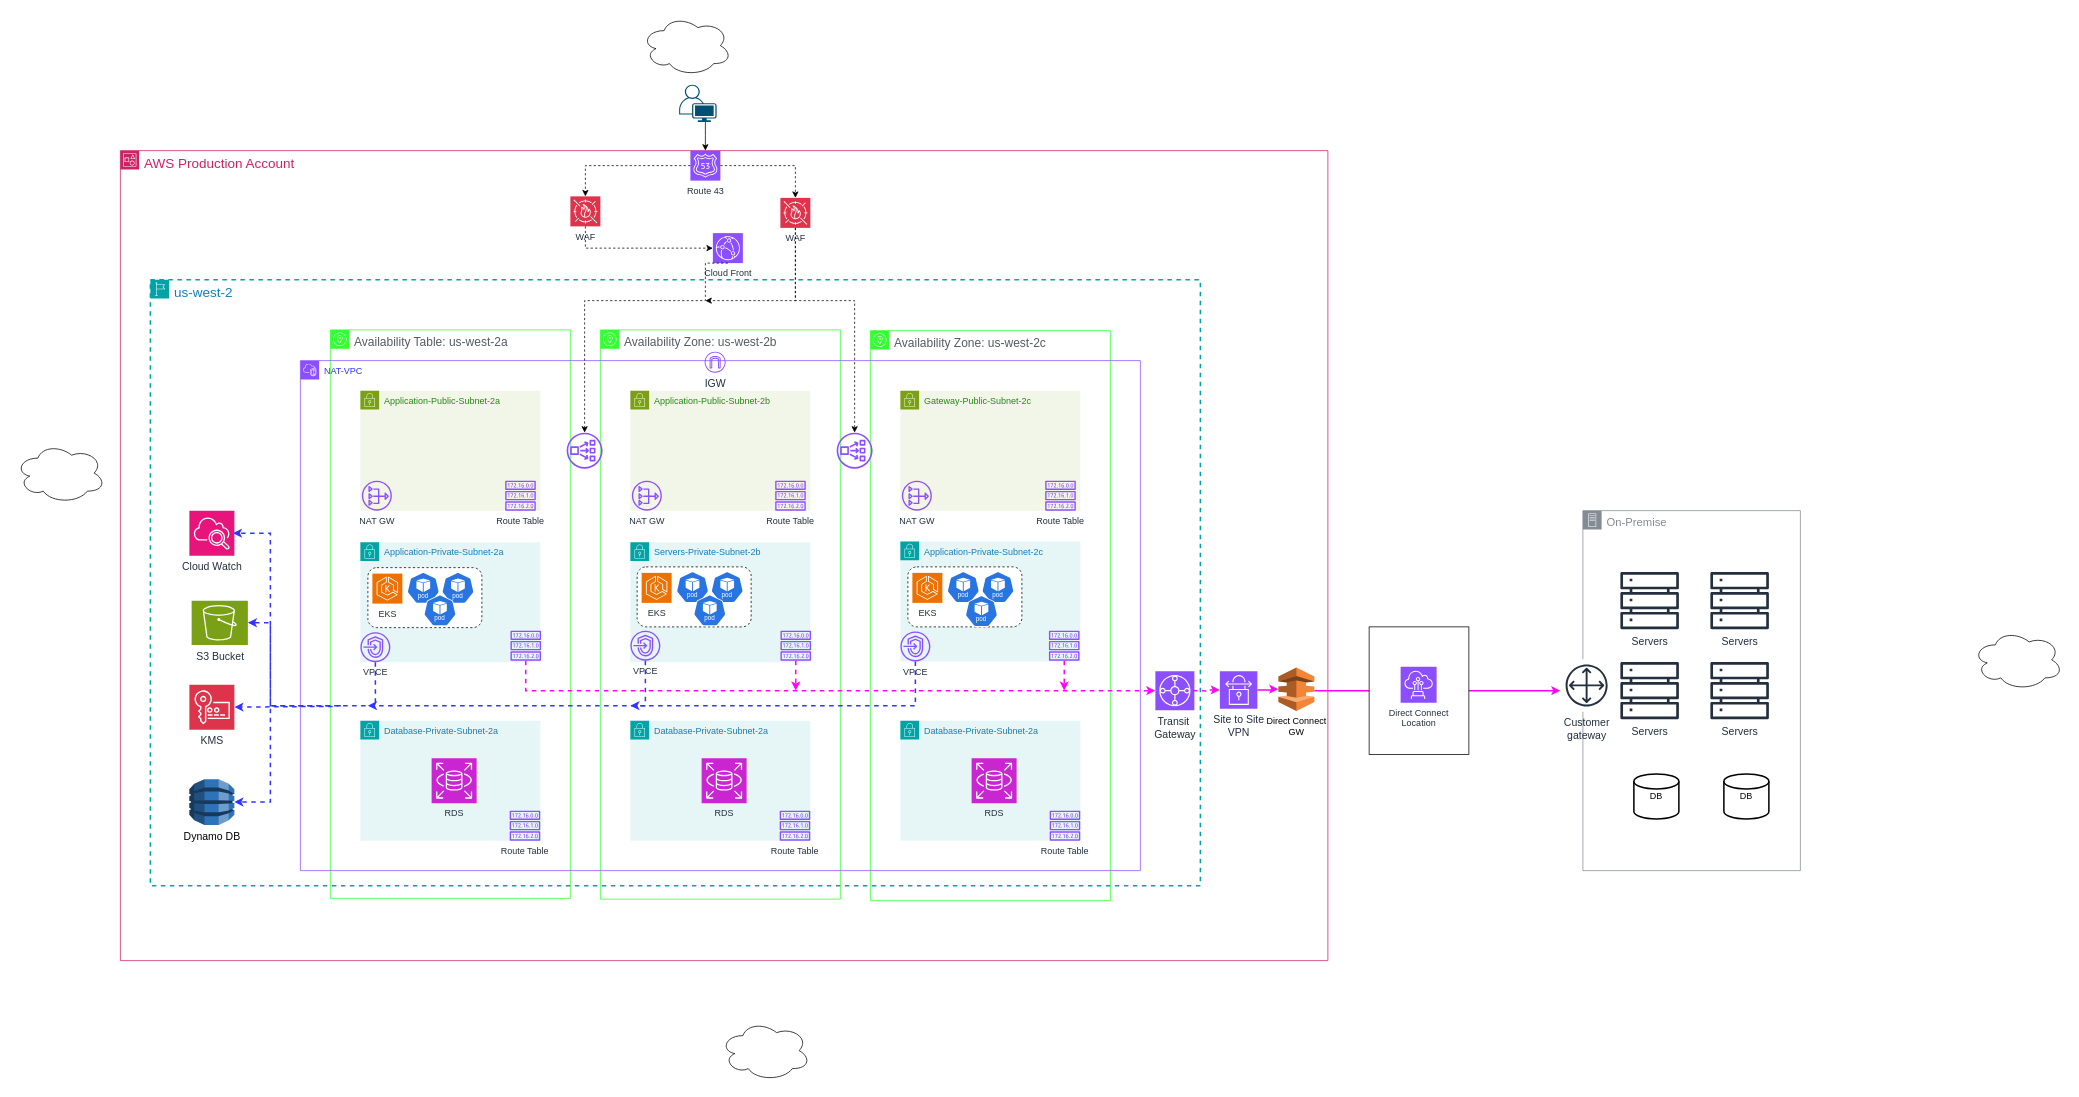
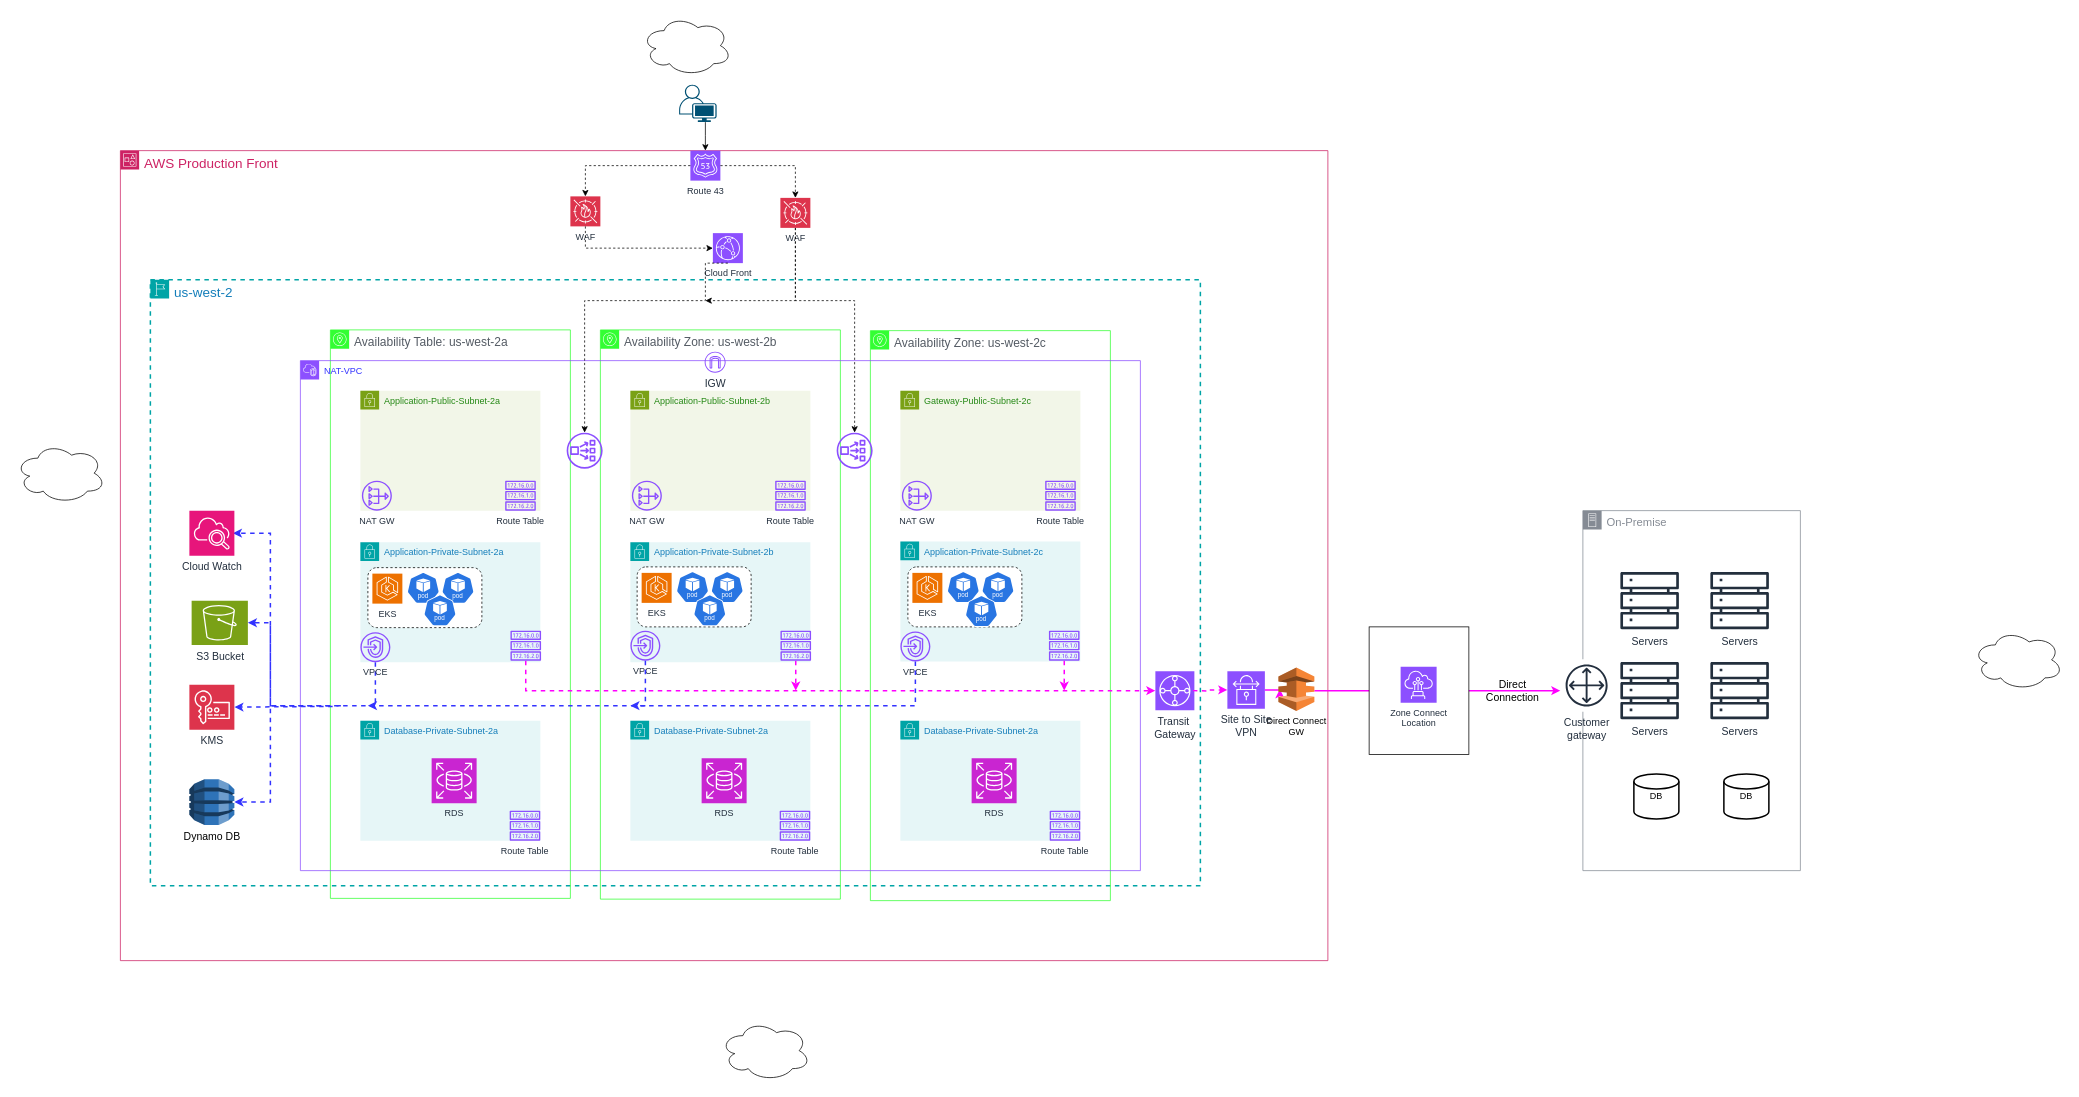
- <mxCell id="2" value="&lt;font style=&quot;font-size: 18px;&quot;&gt;AWS Production Account&lt;/font&gt;" style="points=[[0,0],[0.25,0],[0.5,0],[0.75,0],[1,0],[1,0.25],[1,0.5],[1,0.75],[1,1],[0.75,1],[0.5,1],[0.25,1],[0,1],[0,0.75],[0,0.5],[0,0.25]];outlineConnect=0;gradientColor=none;html=1;whiteSpace=wrap;fontSize=12;fontStyle=0;container=1;pointerEvents=0;collapsible=0;recursiveResize=0;shape=mxgraph.aws4.group;grIcon=mxgraph.aws4.group_account;strokeColor=#CD2264;fillColor=none;verticalAlign=top;align=left;spacingLeft=30;fontColor=#CD2264;dashed=0;" parent="1" vertex="1"><mxGeometry x="160" y="200" width="1610" height="1080" as="geometry" /></mxCell>
+ <mxCell id="2" value="&lt;font style=&quot;font-size: 18px;&quot;&gt;AWS Production Front&lt;/font&gt;" style="points=[[0,0],[0.25,0],[0.5,0],[0.75,0],[1,0],[1,0.25],[1,0.5],[1,0.75],[1,1],[0.75,1],[0.5,1],[0.25,1],[0,1],[0,0.75],[0,0.5],[0,0.25]];outlineConnect=0;gradientColor=none;html=1;whiteSpace=wrap;fontSize=12;fontStyle=0;container=1;pointerEvents=0;collapsible=0;recursiveResize=0;shape=mxgraph.aws4.group;grIcon=mxgraph.aws4.group_account;strokeColor=#CD2264;fillColor=none;verticalAlign=top;align=left;spacingLeft=30;fontColor=#CD2264;dashed=0;" parent="1" vertex="1"><mxGeometry x="160" y="200" width="1610" height="1080" as="geometry" /></mxCell>
- <mxCell id="28" value="Servers-Private-Subnet-2b" style="points=[[0,0],[0.25,0],[0.5,0],[0.75,0],[1,0],[1,0.25],[1,0.5],[1,0.75],[1,1],[0.75,1],[0.5,1],[0.25,1],[0,1],[0,0.75],[0,0.5],[0,0.25]];outlineConnect=0;gradientColor=none;html=1;whiteSpace=wrap;fontSize=12;fontStyle=0;container=1;pointerEvents=0;collapsible=0;recursiveResize=0;shape=mxgraph.aws4.group;grIcon=mxgraph.aws4.group_security_group;grStroke=0;strokeColor=#00A4A6;fillColor=#E6F6F7;verticalAlign=top;align=left;spacingLeft=30;fontColor=#147EBA;dashed=0;" parent="21" vertex="1"><mxGeometry x="440" y="242" width="240" height="160" as="geometry" /></mxCell>
+ <mxCell id="28" value="Application-Private-Subnet-2b" style="points=[[0,0],[0.25,0],[0.5,0],[0.75,0],[1,0],[1,0.25],[1,0.5],[1,0.75],[1,1],[0.75,1],[0.5,1],[0.25,1],[0,1],[0,0.75],[0,0.5],[0,0.25]];outlineConnect=0;gradientColor=none;html=1;whiteSpace=wrap;fontSize=12;fontStyle=0;container=1;pointerEvents=0;collapsible=0;recursiveResize=0;shape=mxgraph.aws4.group;grIcon=mxgraph.aws4.group_security_group;grStroke=0;strokeColor=#00A4A6;fillColor=#E6F6F7;verticalAlign=top;align=left;spacingLeft=30;fontColor=#147EBA;dashed=0;" parent="21" vertex="1"><mxGeometry x="440" y="242" width="240" height="160" as="geometry" /></mxCell>
- <mxCell id="76" value="&lt;font style=&quot;font-size: 14px;&quot;&gt;Site to Site &lt;br&gt;VPN&lt;/font&gt;" style="sketch=0;points=[[0,0,0],[0.25,0,0],[0.5,0,0],[0.75,0,0],[1,0,0],[0,1,0],[0.25,1,0],[0.5,1,0],[0.75,1,0],[1,1,0],[0,0.25,0],[0,0.5,0],[0,0.75,0],[1,0.25,0],[1,0.5,0],[1,0.75,0]];outlineConnect=0;fontColor=#232F3E;fillColor=#8C4FFF;strokeColor=#ffffff;dashed=0;verticalLabelPosition=bottom;verticalAlign=top;align=center;html=1;fontSize=12;fontStyle=0;aspect=fixed;shape=mxgraph.aws4.resourceIcon;resIcon=mxgraph.aws4.site_to_site_vpn;" parent="1" vertex="1"><mxGeometry x="1626" y="894" width="50" height="50" as="geometry" /></mxCell>
+ <mxCell id="76" value="&lt;font style=&quot;font-size: 14px;&quot;&gt;Site to Site &lt;br&gt;VPN&lt;/font&gt;" style="sketch=0;points=[[0,0,0],[0.25,0,0],[0.5,0,0],[0.75,0,0],[1,0,0],[0,1,0],[0.25,1,0],[0.5,1,0],[0.75,1,0],[1,1,0],[0,0.25,0],[0,0.5,0],[0,0.75,0],[1,0.25,0],[1,0.5,0],[1,0.75,0]];outlineConnect=0;fontColor=#232F3E;fillColor=#8C4FFF;strokeColor=#ffffff;dashed=0;verticalLabelPosition=bottom;verticalAlign=top;align=center;html=1;fontSize=12;fontStyle=0;aspect=fixed;shape=mxgraph.aws4.resourceIcon;resIcon=mxgraph.aws4.site_to_site_vpn;" parent="1" vertex="1"><mxGeometry x="1636" y="894" width="50" height="50" as="geometry" /></mxCell>
+ <mxCell id="58" value="&lt;font style=&quot;font-size: 14px;&quot;&gt;Direct &lt;br&gt;Connection&lt;/font&gt;" style="text;html=1;align=center;verticalAlign=middle;resizable=0;points=[];autosize=1;strokeColor=none;fillColor=none;" parent="1" vertex="1"><mxGeometry x="1971" y="895" width="90" height="50" as="geometry" /></mxCell>
- <mxCell id="57" value="Direct Connect &lt;br&gt;Location" style="sketch=0;points=[[0,0,0],[0.25,0,0],[0.5,0,0],[0.75,0,0],[1,0,0],[0,1,0],[0.25,1,0],[0.5,1,0],[0.75,1,0],[1,1,0],[0,0.25,0],[0,0.5,0],[0,0.75,0],[1,0.25,0],[1,0.5,0],[1,0.75,0]];outlineConnect=0;fontColor=#232F3E;fillColor=#8C4FFF;strokeColor=#ffffff;dashed=0;verticalLabelPosition=bottom;verticalAlign=top;align=center;html=1;fontSize=12;fontStyle=0;aspect=fixed;shape=mxgraph.aws4.resourceIcon;resIcon=mxgraph.aws4.direct_connect;" parent="1" vertex="1"><mxGeometry x="1867" y="888" width="48" height="48" as="geometry" /></mxCell>
+ <mxCell id="57" value="Zone Connect &lt;br&gt;Location" style="sketch=0;points=[[0,0,0],[0.25,0,0],[0.5,0,0],[0.75,0,0],[1,0,0],[0,1,0],[0.25,1,0],[0.5,1,0],[0.75,1,0],[1,1,0],[0,0.25,0],[0,0.5,0],[0,0.75,0],[1,0.25,0],[1,0.5,0],[1,0.75,0]];outlineConnect=0;fontColor=#232F3E;fillColor=#8C4FFF;strokeColor=#ffffff;dashed=0;verticalLabelPosition=bottom;verticalAlign=top;align=center;html=1;fontSize=12;fontStyle=0;aspect=fixed;shape=mxgraph.aws4.resourceIcon;resIcon=mxgraph.aws4.direct_connect;" parent="1" vertex="1"><mxGeometry x="1867" y="888" width="48" height="48" as="geometry" /></mxCell>
